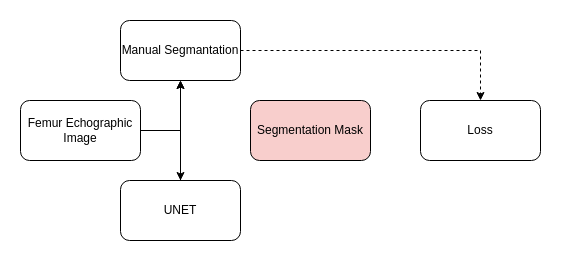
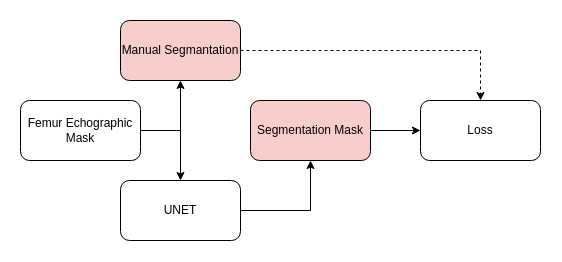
- <mxCell id="6" value="&lt;div&gt;Manual Segmantation&lt;/div&gt;" style="rounded=1;whiteSpace=wrap;html=1;" vertex="1" parent="1"><mxGeometry x="120" y="20" width="120" height="60" as="geometry" /></mxCell>
+ <mxCell id="6" value="&lt;div&gt;Manual Segmantation&lt;/div&gt;" style="rounded=1;whiteSpace=wrap;html=1;fillColor=#f8cecc;" vertex="1" parent="1"><mxGeometry x="120" y="20" width="120" height="60" as="geometry" /></mxCell>
- <mxCell id="4" value="Femur Echographic Image" style="rounded=1;whiteSpace=wrap;html=1;" vertex="1" parent="1"><mxGeometry x="20" y="100" width="120" height="60" as="geometry" /></mxCell>
+ <mxCell id="4" value="Femur Echographic Mask" style="rounded=1;whiteSpace=wrap;html=1;" vertex="1" parent="1"><mxGeometry x="20" y="100" width="120" height="60" as="geometry" /></mxCell>
+ <mxCell id="9" style="edgeStyle=orthogonalEdgeStyle;rounded=0;orthogonalLoop=1;jettySize=auto;html=1;entryX=0;entryY=0.5;entryDx=0;entryDy=0;" edge="1" parent="1" source="10" target="11"><mxGeometry relative="1" as="geometry" /></mxCell>
- <mxCell id="7" style="edgeStyle=orthogonalEdgeStyle;rounded=0;orthogonalLoop=1;jettySize=auto;html=1;" edge="1" parent="1" source="8" target="6"><mxGeometry relative="1" as="geometry" /></mxCell>
+ <mxCell id="7" style="edgeStyle=orthogonalEdgeStyle;rounded=0;orthogonalLoop=1;jettySize=auto;html=1;entryX=0.5;entryY=1;entryDx=0;entryDy=0;" edge="1" parent="1" source="8" target="10"><mxGeometry relative="1" as="geometry" /></mxCell>
